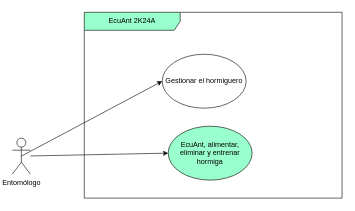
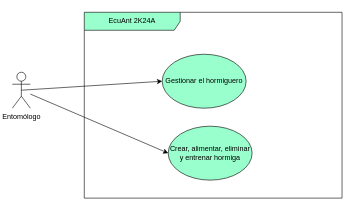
- <mxCell id="3" value="Gestionar el hormiguero" style="ellipse;html=1;whiteSpace=wrap;" parent="2" vertex="1"><mxGeometry x="130" y="70" width="140" height="90" as="geometry" /></mxCell>
+ <mxCell id="3" value="Gestionar el hormiguero" style="ellipse;html=1;whiteSpace=wrap;fillColor=#99ffcc;" parent="2" vertex="1"><mxGeometry x="130" y="70" width="140" height="90" as="geometry" /></mxCell>
- <mxCell id="4" value="EcuAnt, alimentar, eliminar y entrenar hormiga" style="ellipse;html=1;whiteSpace=wrap;fillColor=#99FFCC;" parent="2" vertex="1"><mxGeometry x="140" y="190" width="140" height="90" as="geometry" /></mxCell>
+ <mxCell id="4" value="Crear, alimentar, eliminar y entrenar hormiga" style="ellipse;html=1;whiteSpace=wrap;fillColor=#99FFCC;" parent="2" vertex="1"><mxGeometry x="140" y="190" width="140" height="90" as="geometry" /></mxCell>
- <mxCell id="7" value="Entomólogo" style="shape=umlActor;verticalLabelPosition=bottom;verticalAlign=top;html=1;" parent="1" vertex="1"><mxGeometry x="20" y="230" width="30" height="60" as="geometry" /></mxCell>
+ <mxCell id="7" value="Entomólogo" style="shape=umlActor;verticalLabelPosition=bottom;verticalAlign=top;html=1;" parent="1" vertex="1"><mxGeometry x="20" y="120" width="30" height="60" as="geometry" /></mxCell>
